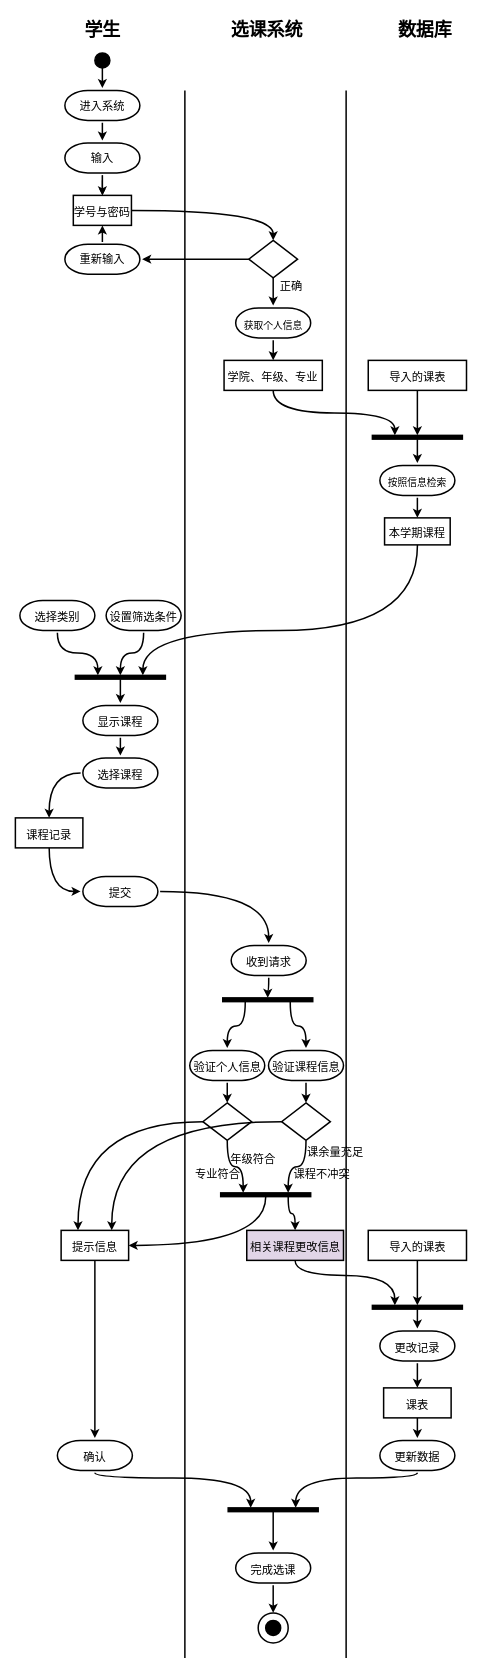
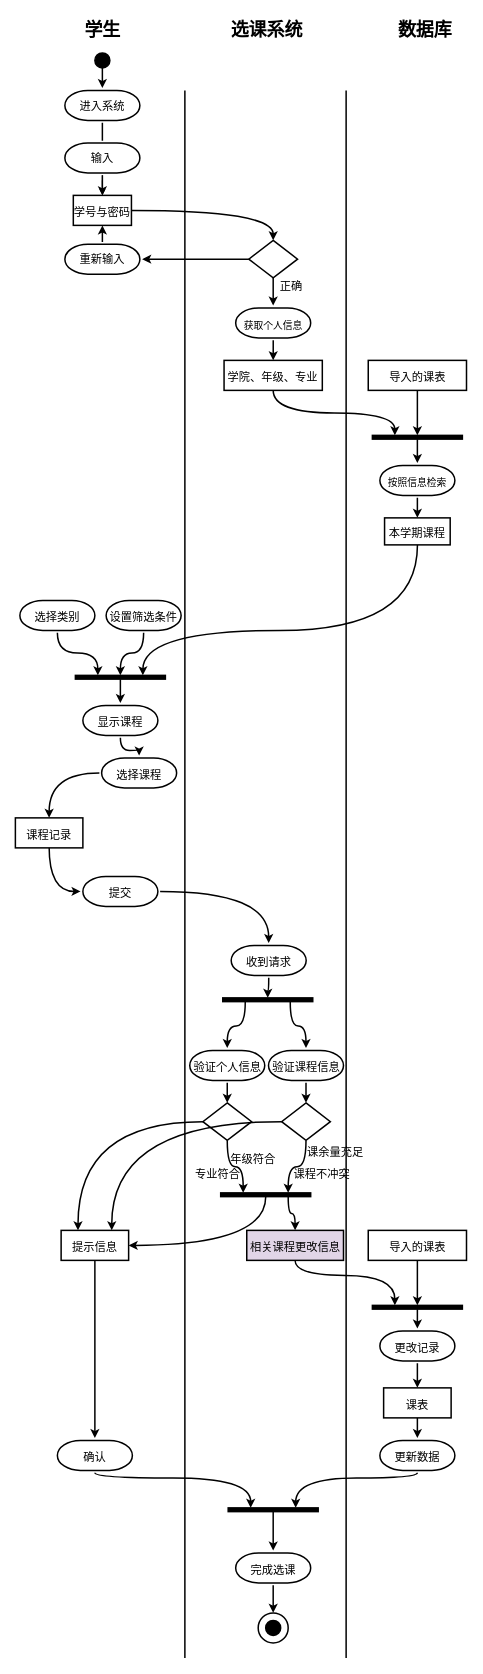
- <mxCell id="2" style="edgeStyle=orthogonalEdgeStyle;rounded=0;orthogonalLoop=1;jettySize=auto;html=1;strokeWidth=2;" parent="1" source="3" target="50" edge="1"><mxGeometry relative="1" as="geometry" /></mxCell>
+ <mxCell id="2" style="edgeStyle=orthogonalEdgeStyle;rounded=0;orthogonalLoop=1;jettySize=auto;html=1;strokeWidth=2;endArrow=none;" parent="1" source="3" target="50" edge="1"><mxGeometry relative="1" as="geometry" /></mxCell>
- <mxCell id="24" value="&lt;font style=&quot;font-size: 15px&quot;&gt;选择课程&lt;/font&gt;" style="strokeWidth=2;html=1;shape=mxgraph.flowchart.terminator;whiteSpace=wrap;perimeterSpacing=3;fontSize=21;" parent="1" vertex="1"><mxGeometry x="110" y="1010" width="100" height="40" as="geometry" /></mxCell>
+ <mxCell id="24" value="&lt;font style=&quot;font-size: 15px&quot;&gt;选择课程&lt;/font&gt;" style="strokeWidth=2;html=1;shape=mxgraph.flowchart.terminator;whiteSpace=wrap;perimeterSpacing=3;fontSize=21;" parent="1" vertex="1"><mxGeometry x="135" y="1010" width="100" height="40" as="geometry" /></mxCell>
